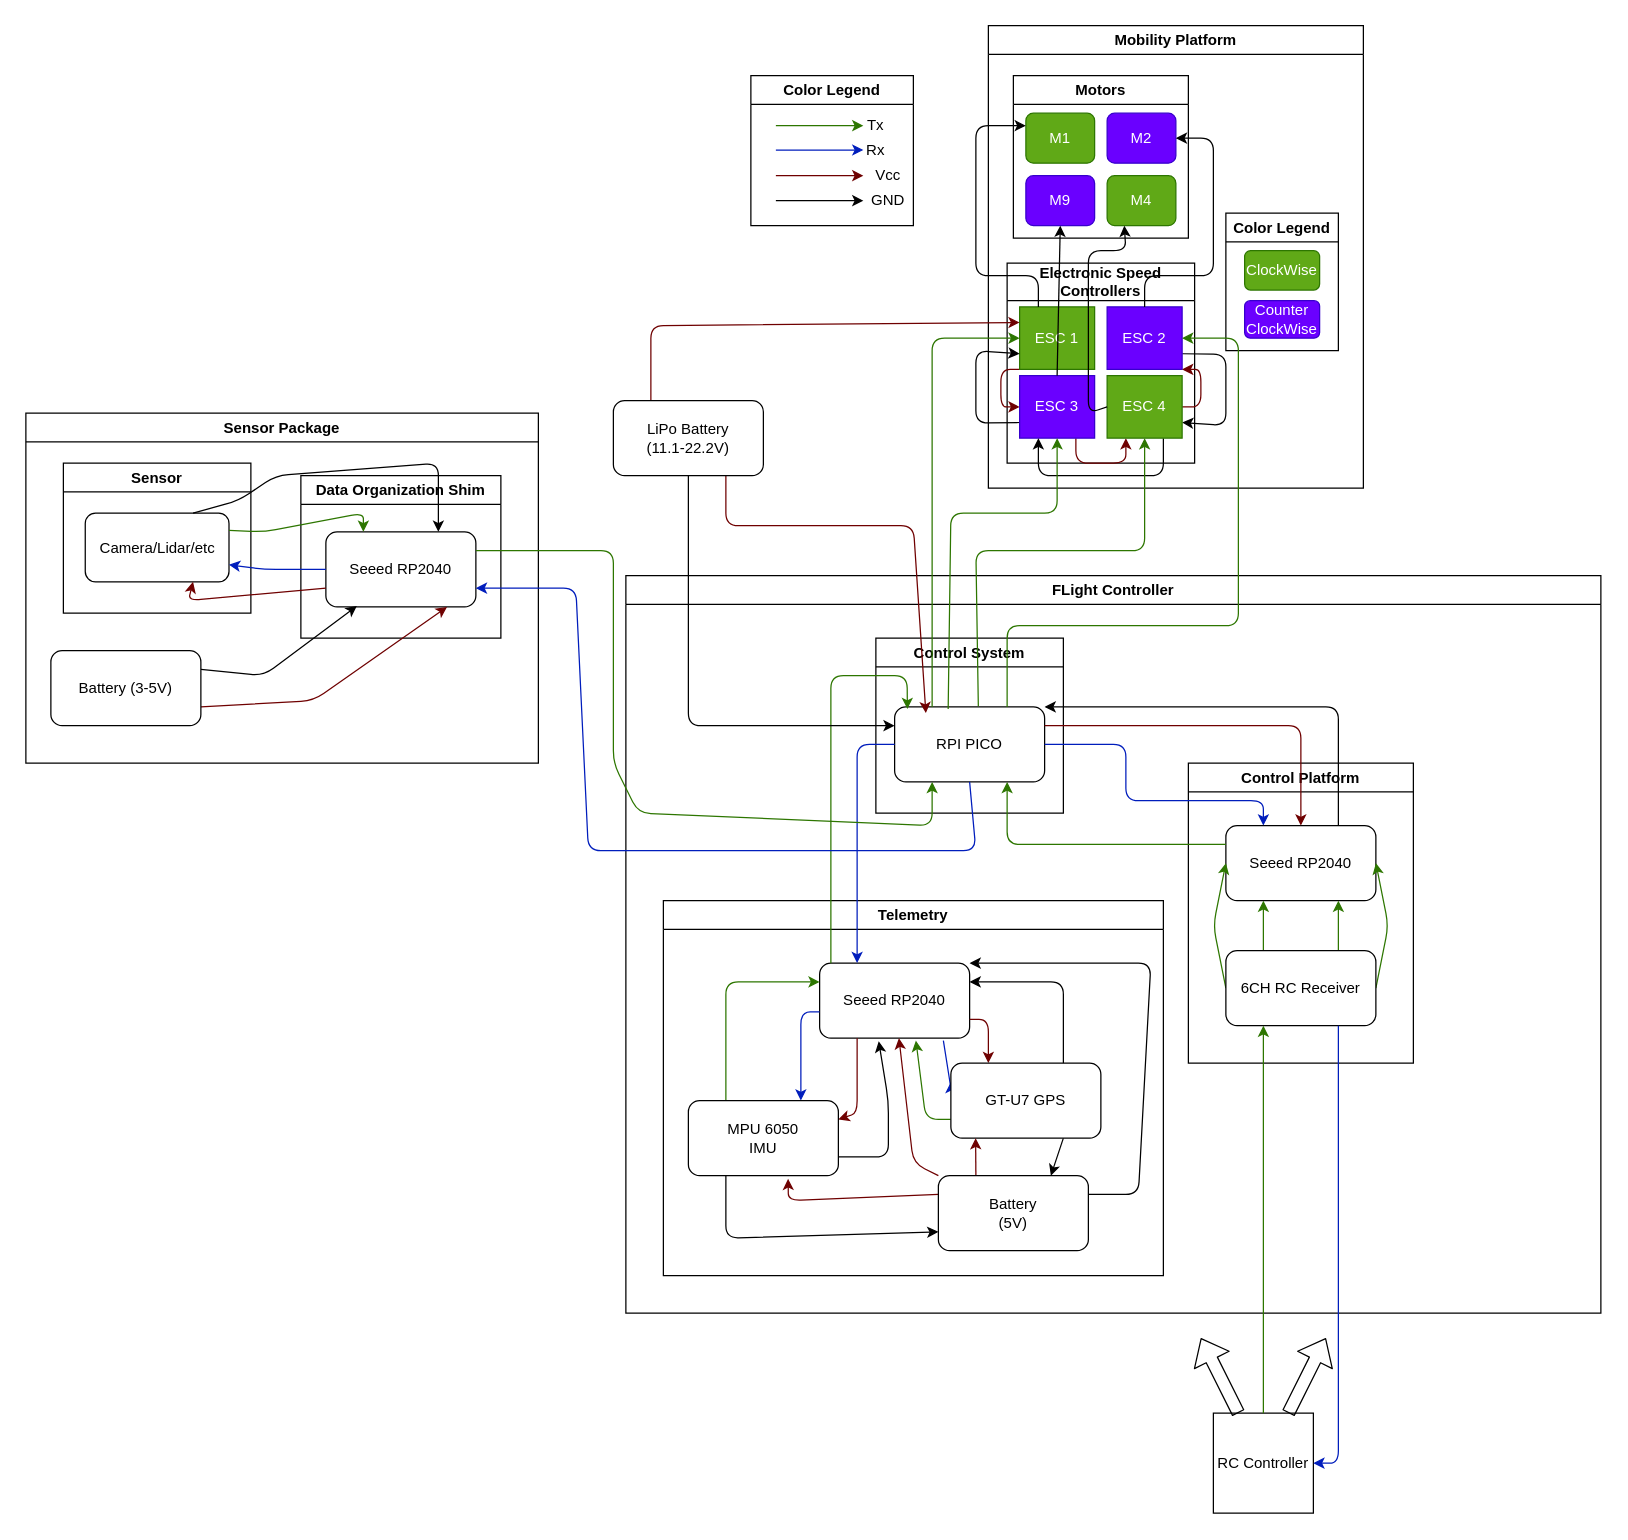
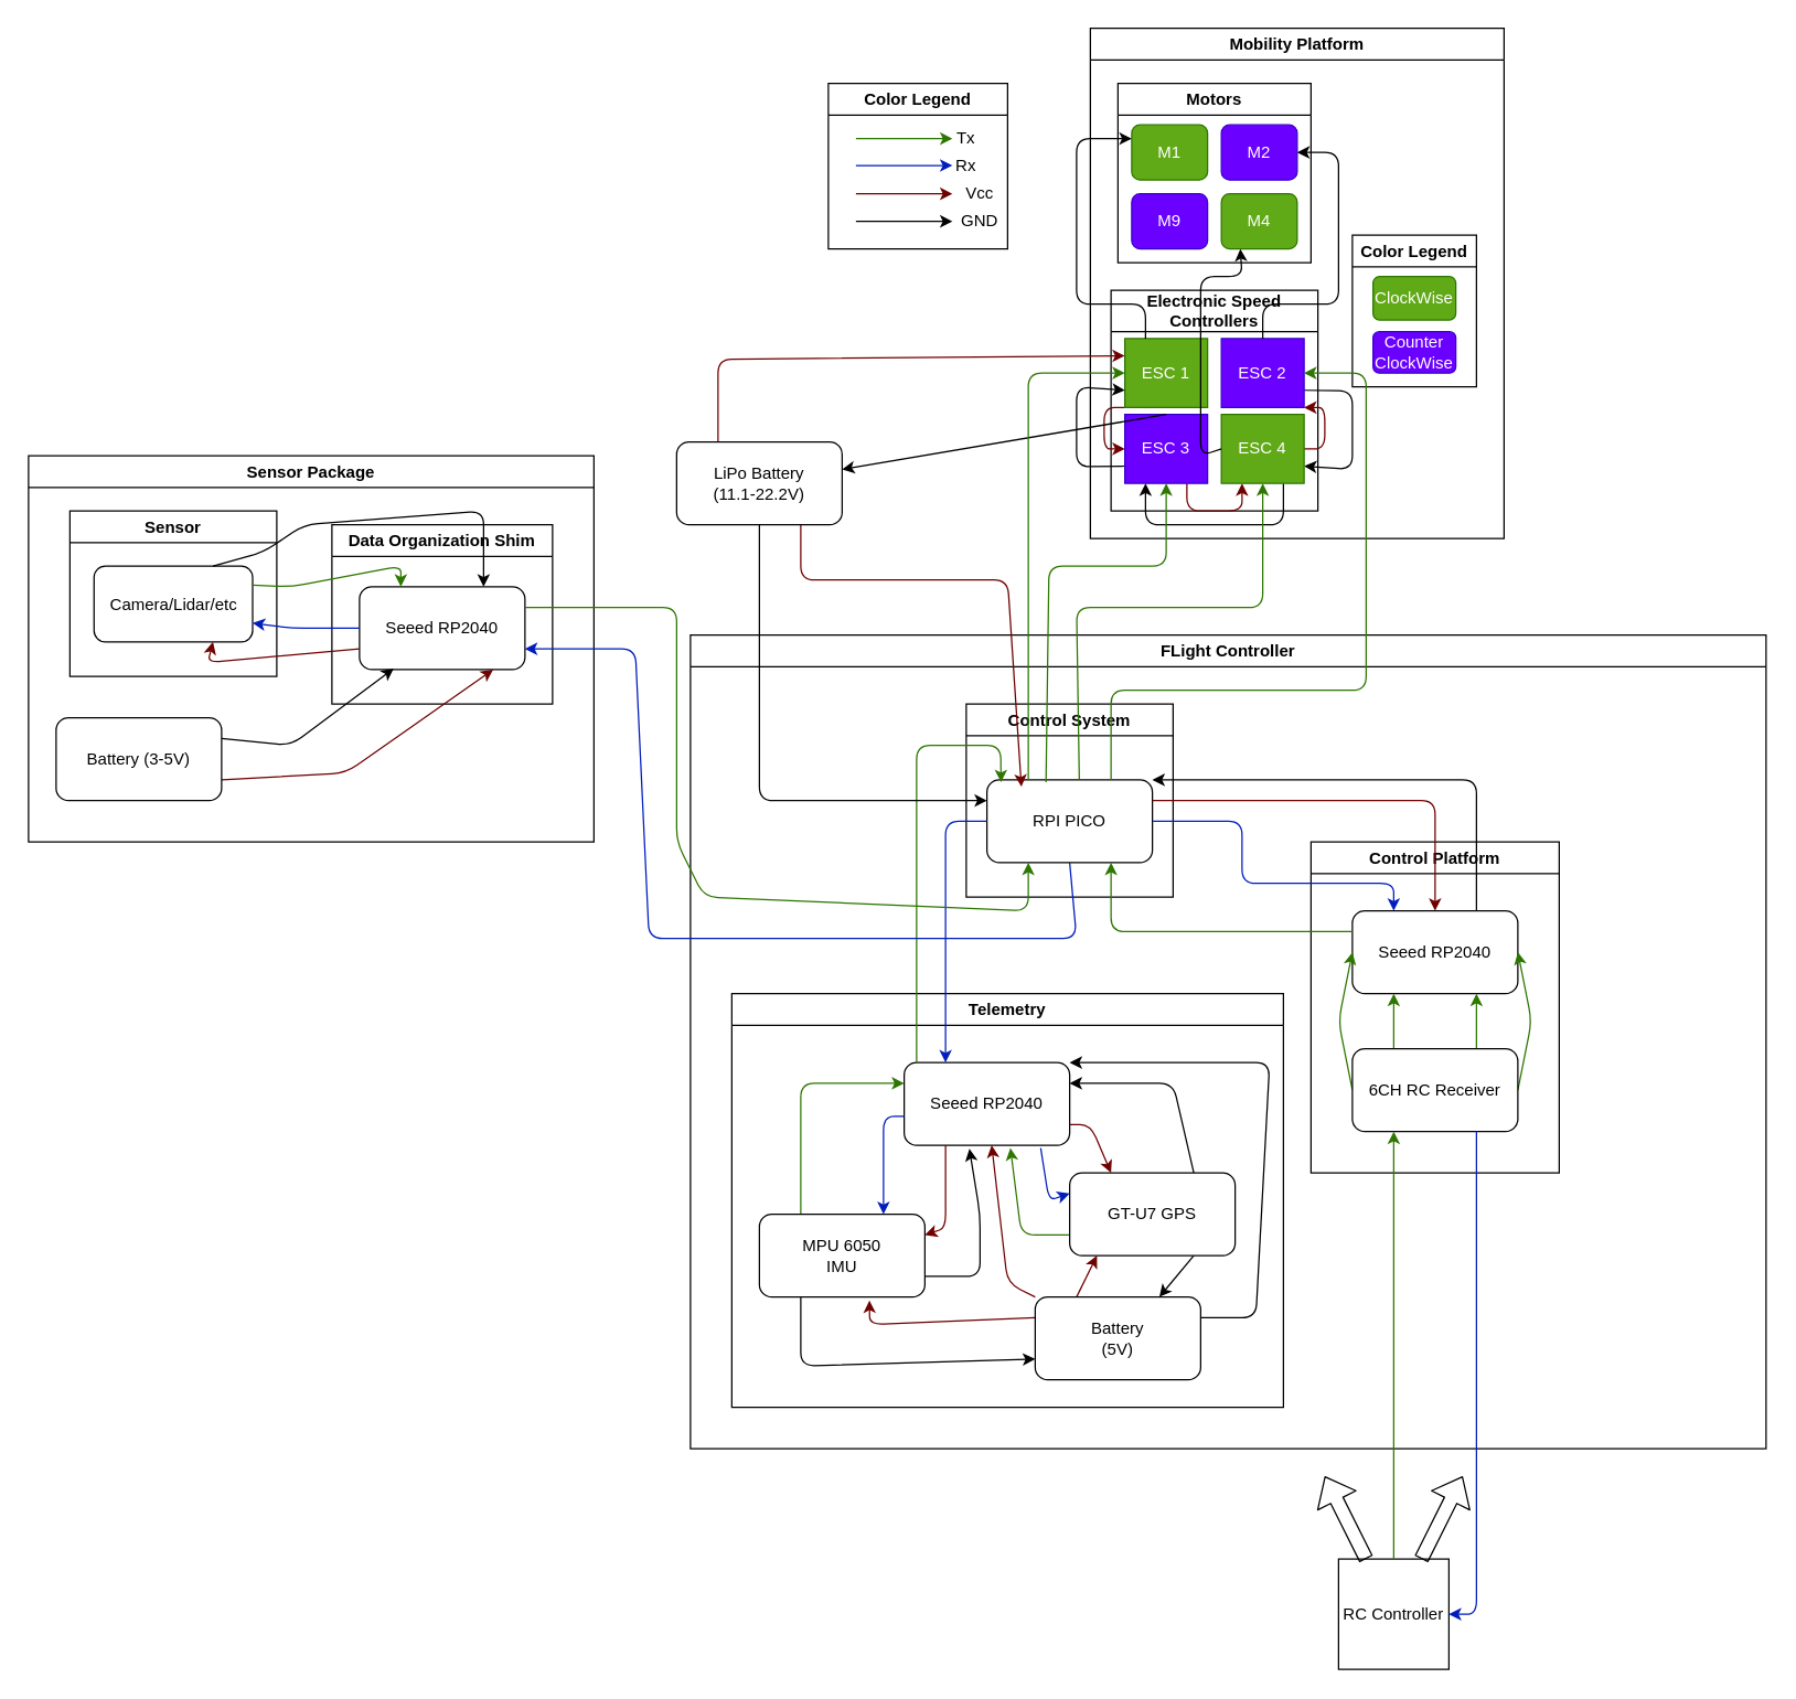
- <mxCell id="69" style="edgeStyle=none;html=1;exitX=0.5;exitY=0;exitDx=0;exitDy=0;entryX=0.5;entryY=1;entryDx=0;entryDy=0;" edge="1" parent="46" source="57" target="64"><mxGeometry relative="1" as="geometry" /></mxCell>
+ <mxCell id="69" style="edgeStyle=none;html=1;exitX=0.5;exitY=0;exitDx=0;exitDy=0;" edge="1" parent="46" source="57" target="94"><mxGeometry relative="1" as="geometry" /></mxCell>
- <mxCell id="27" value="GT-U7 GPS" style="rounded=1;whiteSpace=wrap;html=1;" vertex="1" parent="14"><mxGeometry x="230" y="130" width="120" height="60" as="geometry" /></mxCell>
+ <mxCell id="27" value="GT-U7 GPS" style="rounded=1;whiteSpace=wrap;html=1;" vertex="1" parent="14"><mxGeometry x="245" y="130" width="120" height="60" as="geometry" /></mxCell>
